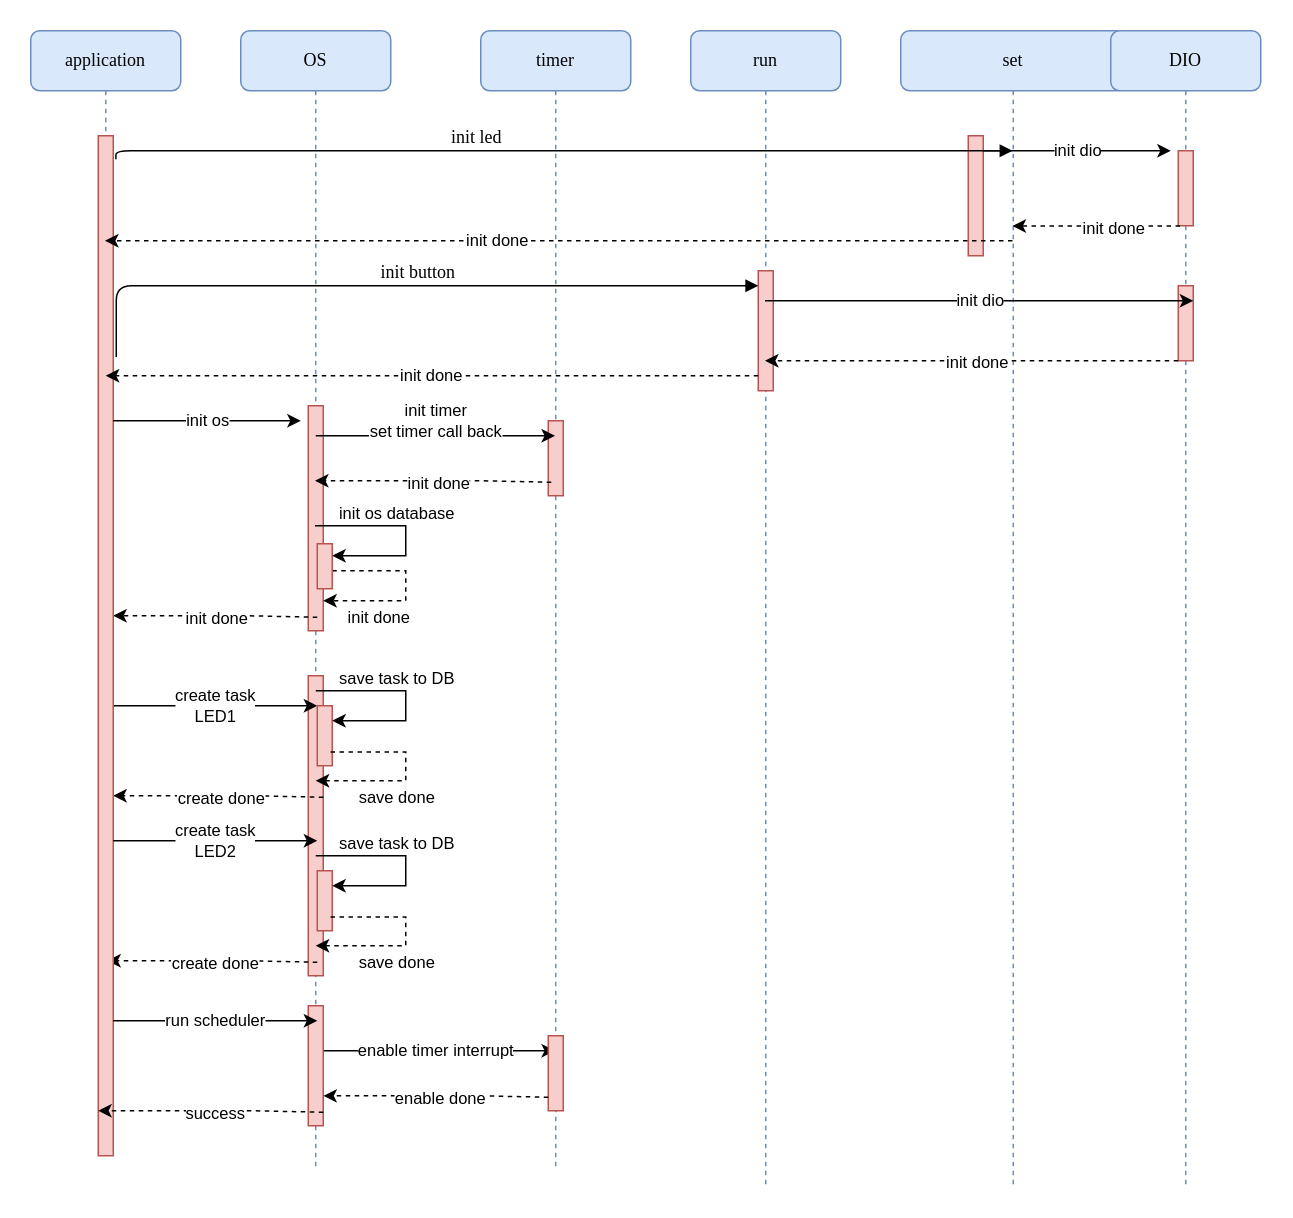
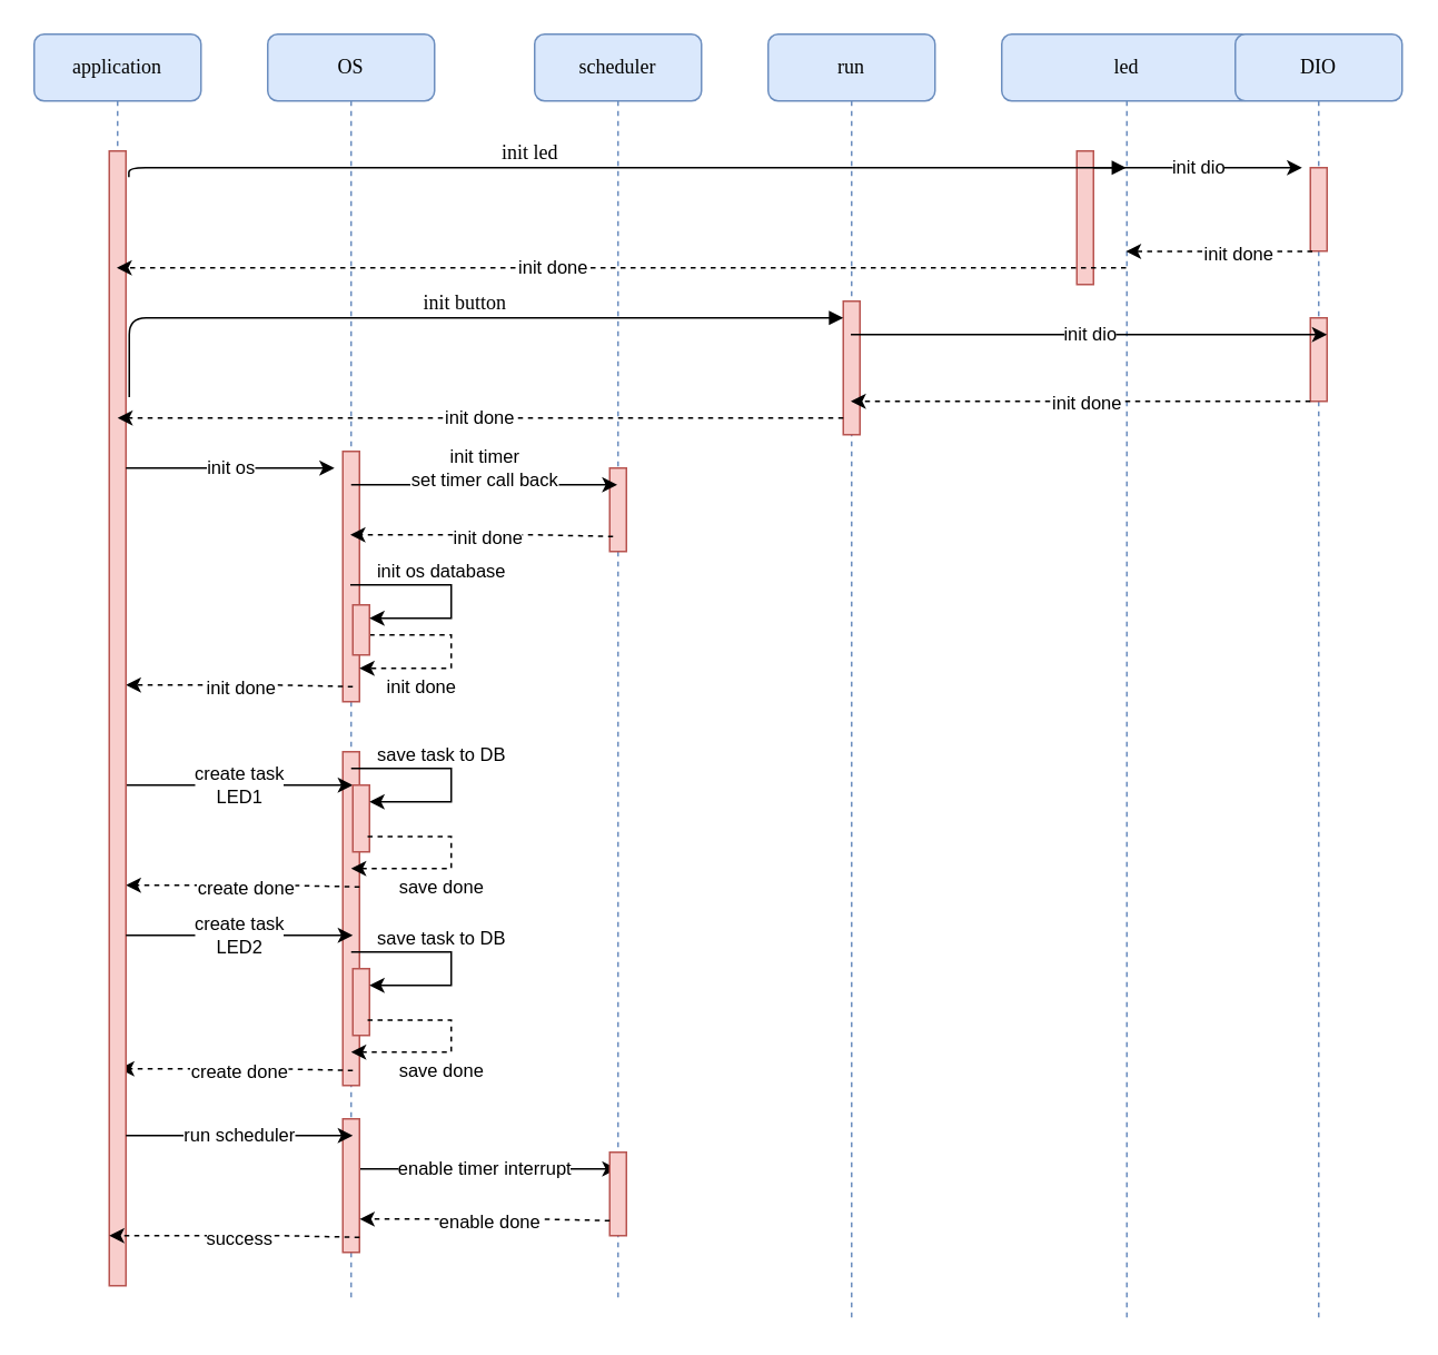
- <mxCell id="20" value="timer" style="shape=umlLifeline;perimeter=lifelinePerimeter;whiteSpace=wrap;html=1;container=1;collapsible=0;recursiveResize=0;outlineConnect=0;rounded=1;shadow=0;comic=0;labelBackgroundColor=none;strokeWidth=1;fontFamily=Verdana;fontSize=12;align=center;fillColor=#dae8fc;strokeColor=#6c8ebf;" parent="1" vertex="1"><mxGeometry x="320" y="20" width="100" height="760" as="geometry" /></mxCell>
+ <mxCell id="20" value="scheduler" style="shape=umlLifeline;perimeter=lifelinePerimeter;whiteSpace=wrap;html=1;container=1;collapsible=0;recursiveResize=0;outlineConnect=0;rounded=1;shadow=0;comic=0;labelBackgroundColor=none;strokeWidth=1;fontFamily=Verdana;fontSize=12;align=center;fillColor=#dae8fc;strokeColor=#6c8ebf;" parent="1" vertex="1"><mxGeometry x="320" y="20" width="100" height="760" as="geometry" /></mxCell>
- <mxCell id="27" value="set" style="shape=umlLifeline;perimeter=lifelinePerimeter;whiteSpace=wrap;html=1;container=1;collapsible=0;recursiveResize=0;outlineConnect=0;rounded=1;shadow=0;comic=0;labelBackgroundColor=none;strokeWidth=1;fontFamily=Verdana;fontSize=12;align=center;fillColor=#dae8fc;strokeColor=#6c8ebf;" parent="1" vertex="1"><mxGeometry x="600" y="20" width="150" height="770" as="geometry" /></mxCell>
+ <mxCell id="27" value="led" style="shape=umlLifeline;perimeter=lifelinePerimeter;whiteSpace=wrap;html=1;container=1;collapsible=0;recursiveResize=0;outlineConnect=0;rounded=1;shadow=0;comic=0;labelBackgroundColor=none;strokeWidth=1;fontFamily=Verdana;fontSize=12;align=center;fillColor=#dae8fc;strokeColor=#6c8ebf;" parent="1" vertex="1"><mxGeometry x="600" y="20" width="150" height="770" as="geometry" /></mxCell>
